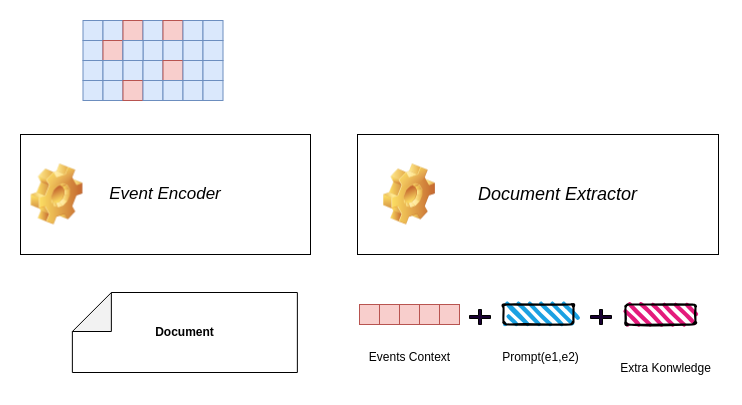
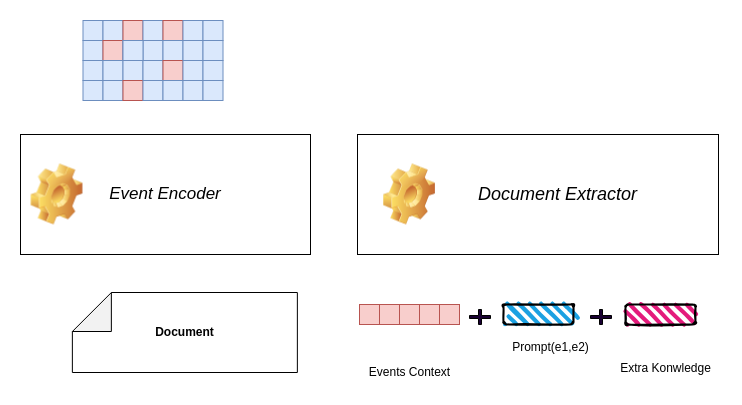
- <mxCell id="39" value="Events Context" style="text;html=1;align=center;verticalAlign=middle;resizable=0;points=[];autosize=1;strokeColor=none;fillColor=none;" parent="1" vertex="1"><mxGeometry x="359" y="342" width="100" height="30" as="geometry" /></mxCell>
+ <mxCell id="39" value="Events Context" style="text;html=1;align=center;verticalAlign=middle;resizable=0;points=[];autosize=1;strokeColor=none;fillColor=none;" parent="1" vertex="1"><mxGeometry x="359" y="357" width="100" height="30" as="geometry" /></mxCell>
- <mxCell id="41" value="Prompt(e1,e2)" style="text;html=1;align=center;verticalAlign=middle;resizable=0;points=[];autosize=1;strokeColor=none;fillColor=none;" parent="1" vertex="1"><mxGeometry x="490" y="342" width="100" height="30" as="geometry" /></mxCell>
+ <mxCell id="41" value="Prompt(e1,e2)" style="text;html=1;align=center;verticalAlign=middle;resizable=0;points=[];autosize=1;strokeColor=none;fillColor=none;" parent="1" vertex="1"><mxGeometry x="500" y="332" width="100" height="30" as="geometry" /></mxCell>
